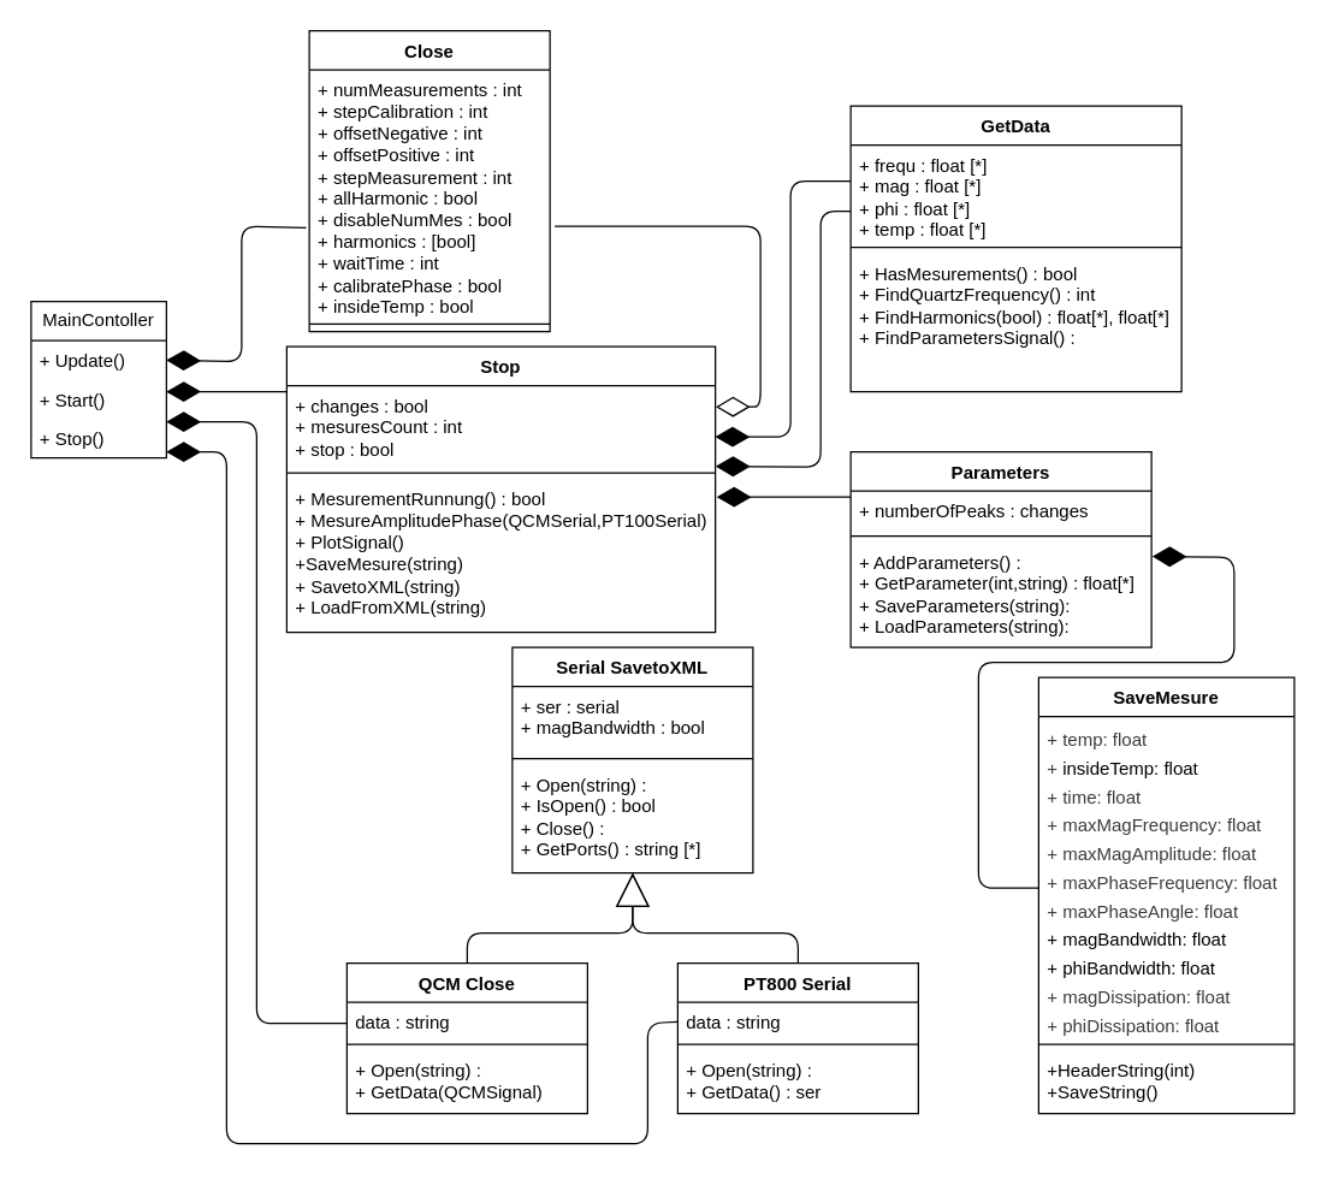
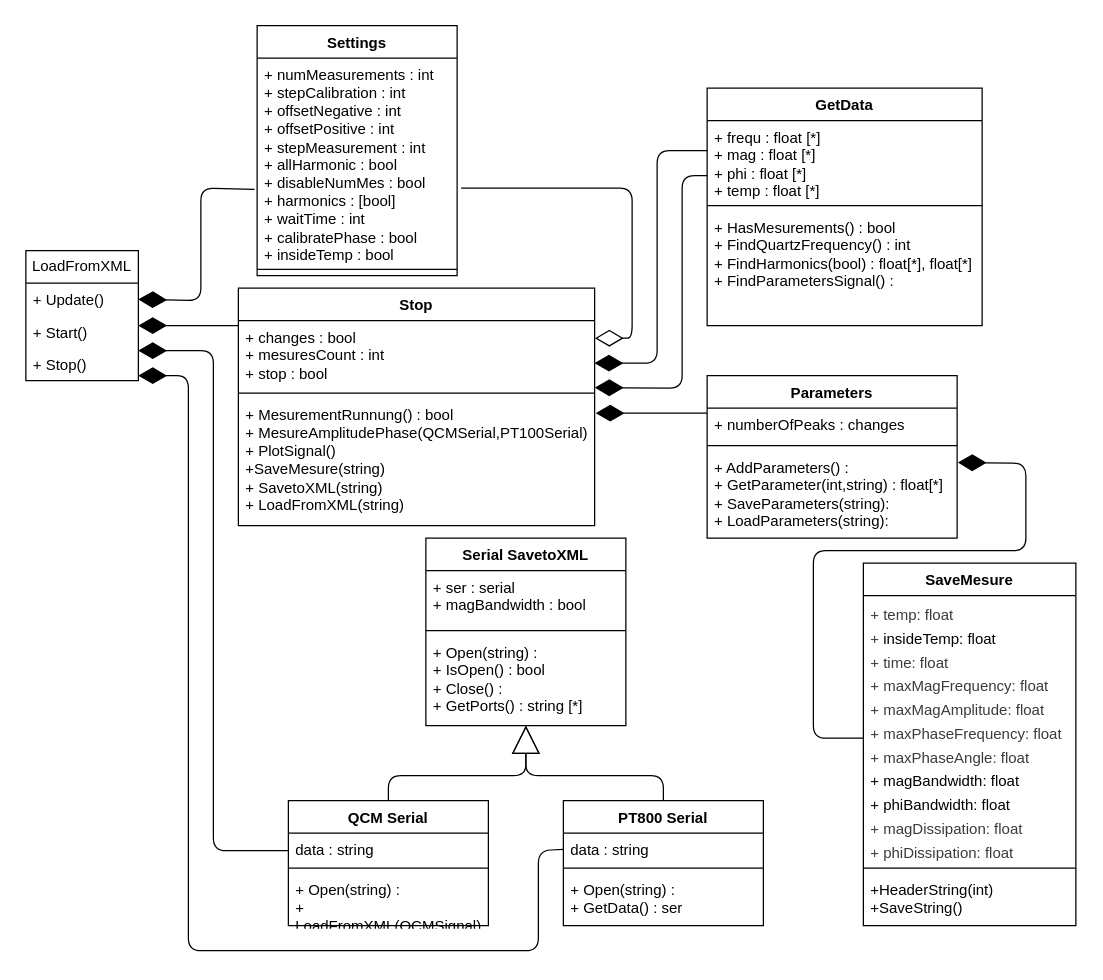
- <mxCell id="11" value="Close" style="swimlane;fontStyle=1;align=center;verticalAlign=top;childLayout=stackLayout;horizontal=1;startSize=26;horizontalStack=0;resizeParent=1;resizeParentMax=0;resizeLast=0;collapsible=1;marginBottom=0;whiteSpace=wrap;html=1;" parent="1" vertex="1"><mxGeometry x="205" y="20" width="160" height="200" as="geometry"><mxRectangle x="280" y="30" width="80" height="30" as="alternateBounds" /></mxGeometry></mxCell>
+ <mxCell id="11" value="Settings" style="swimlane;fontStyle=1;align=center;verticalAlign=top;childLayout=stackLayout;horizontal=1;startSize=26;horizontalStack=0;resizeParent=1;resizeParentMax=0;resizeLast=0;collapsible=1;marginBottom=0;whiteSpace=wrap;html=1;" parent="1" vertex="1"><mxGeometry x="205" y="20" width="160" height="200" as="geometry"><mxRectangle x="280" y="30" width="80" height="30" as="alternateBounds" /></mxGeometry></mxCell>
- <mxCell id="2" value="MainContoller" style="swimlane;fontStyle=0;childLayout=stackLayout;horizontal=1;startSize=26;fillColor=none;horizontalStack=0;resizeParent=1;resizeParentMax=0;resizeLast=0;collapsible=1;marginBottom=0;whiteSpace=wrap;html=1;" parent="1" vertex="1"><mxGeometry x="20" y="200" width="90" height="104" as="geometry" /></mxCell>
+ <mxCell id="2" value="LoadFromXML" style="swimlane;fontStyle=0;childLayout=stackLayout;horizontal=1;startSize=26;fillColor=none;horizontalStack=0;resizeParent=1;resizeParentMax=0;resizeLast=0;collapsible=1;marginBottom=0;whiteSpace=wrap;html=1;" parent="1" vertex="1"><mxGeometry x="20" y="200" width="90" height="104" as="geometry" /></mxCell>
- <mxCell id="36" value="QCM Close" style="swimlane;fontStyle=1;align=center;verticalAlign=top;childLayout=stackLayout;horizontal=1;startSize=26;horizontalStack=0;resizeParent=1;resizeParentMax=0;resizeLast=0;collapsible=1;marginBottom=0;whiteSpace=wrap;html=1;" parent="1" vertex="1"><mxGeometry x="230" y="640" width="160" height="100" as="geometry" /></mxCell>
+ <mxCell id="36" value="QCM Serial" style="swimlane;fontStyle=1;align=center;verticalAlign=top;childLayout=stackLayout;horizontal=1;startSize=26;horizontalStack=0;resizeParent=1;resizeParentMax=0;resizeLast=0;collapsible=1;marginBottom=0;whiteSpace=wrap;html=1;" parent="1" vertex="1"><mxGeometry x="230" y="640" width="160" height="100" as="geometry" /></mxCell>
- <mxCell id="39" value="+ Open(string) :&amp;nbsp;&lt;div&gt;+ GetData(QCMSignal)&lt;/div&gt;" style="text;strokeColor=none;fillColor=none;align=left;verticalAlign=top;spacingLeft=4;spacingRight=4;overflow=hidden;rotatable=0;points=[[0,0.5],[1,0.5]];portConstraint=eastwest;whiteSpace=wrap;html=1;" parent="36" vertex="1"><mxGeometry y="58" width="160" height="42" as="geometry" /></mxCell>
+ <mxCell id="39" value="+ Open(string) :&amp;nbsp;&lt;div&gt;+ LoadFromXML(QCMSignal)&lt;/div&gt;" style="text;strokeColor=none;fillColor=none;align=left;verticalAlign=top;spacingLeft=4;spacingRight=4;overflow=hidden;rotatable=0;points=[[0,0.5],[1,0.5]];portConstraint=eastwest;whiteSpace=wrap;html=1;" parent="36" vertex="1"><mxGeometry y="58" width="160" height="42" as="geometry" /></mxCell>
